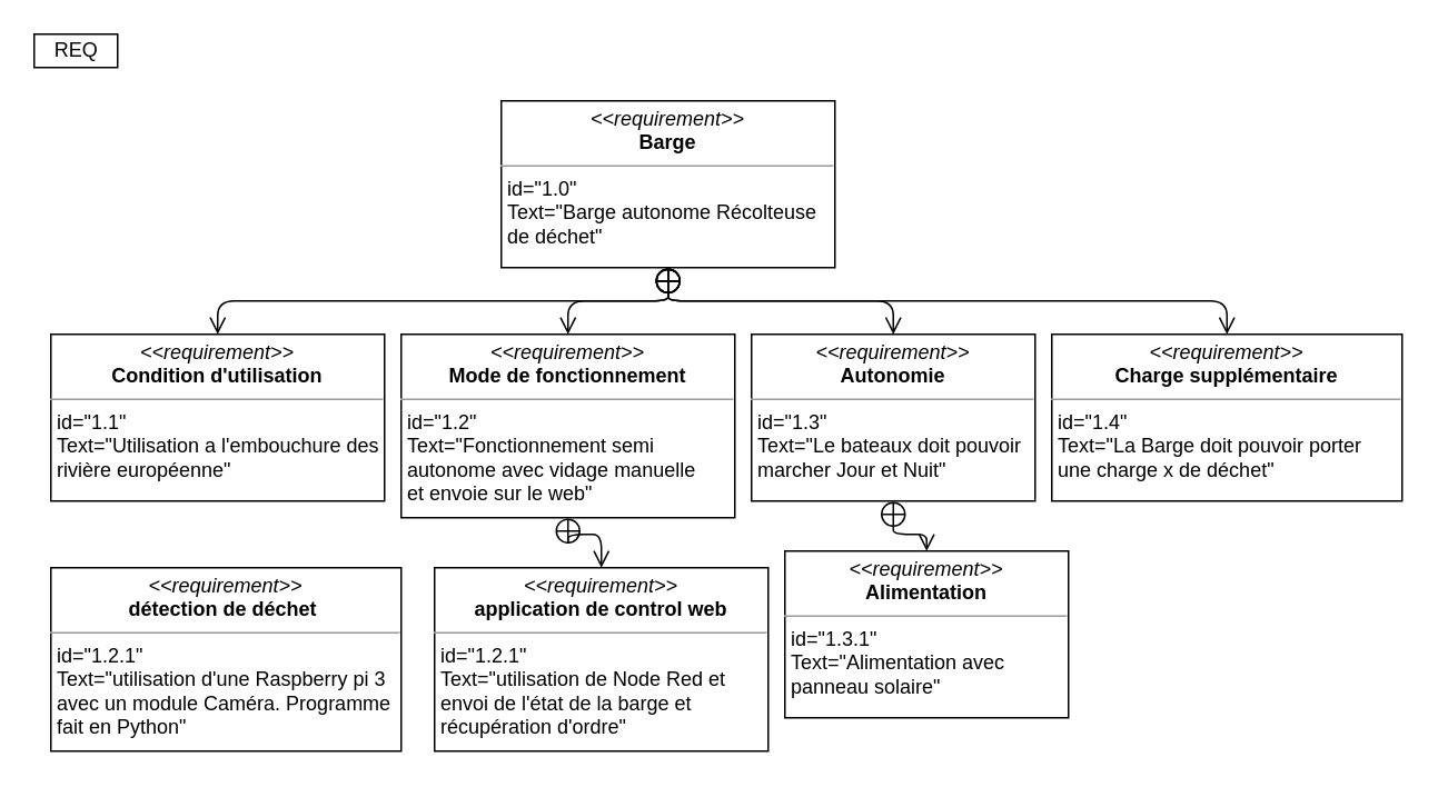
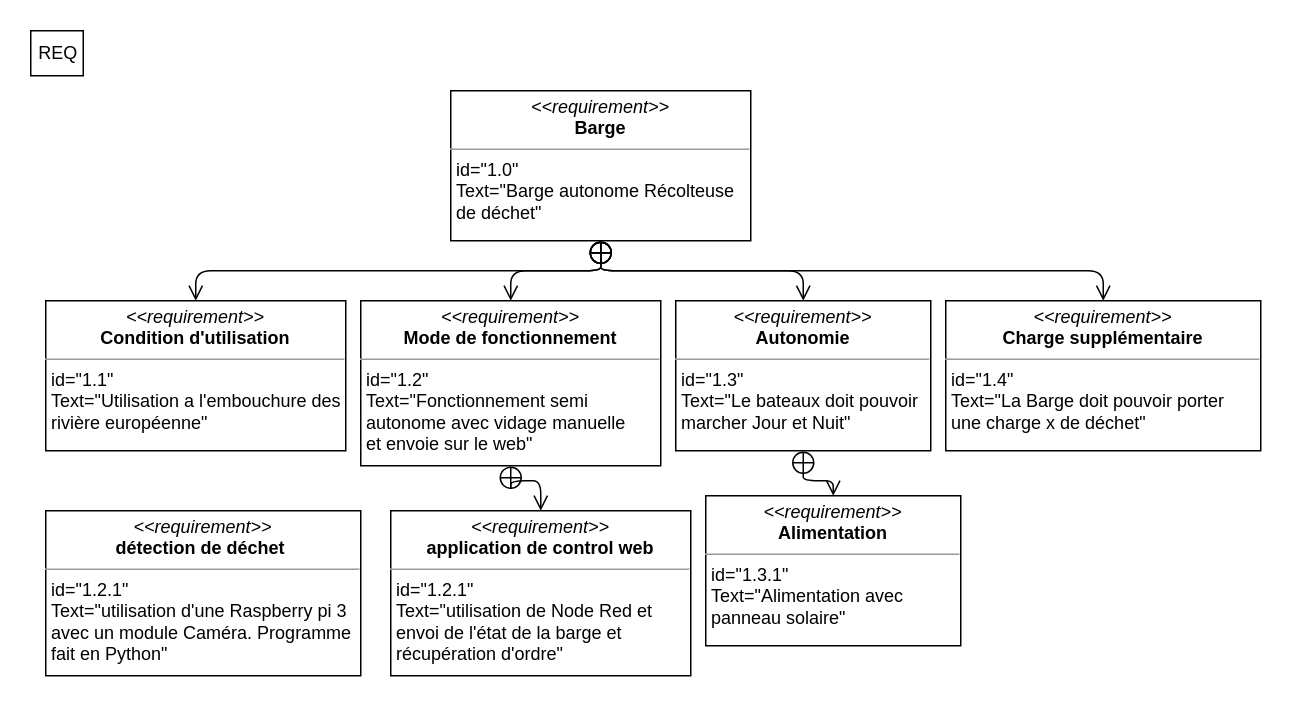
- <mxCell id="16" value="REQ" style="html=1;" vertex="1" parent="1"><mxGeometry width="50" height="20" as="geometry" x="20" y="20" /></mxCell>
+ <mxCell id="16" value="REQ" style="html=1;" vertex="1" parent="1"><mxGeometry x="20" y="20" width="35" height="30" as="geometry" /></mxCell>
